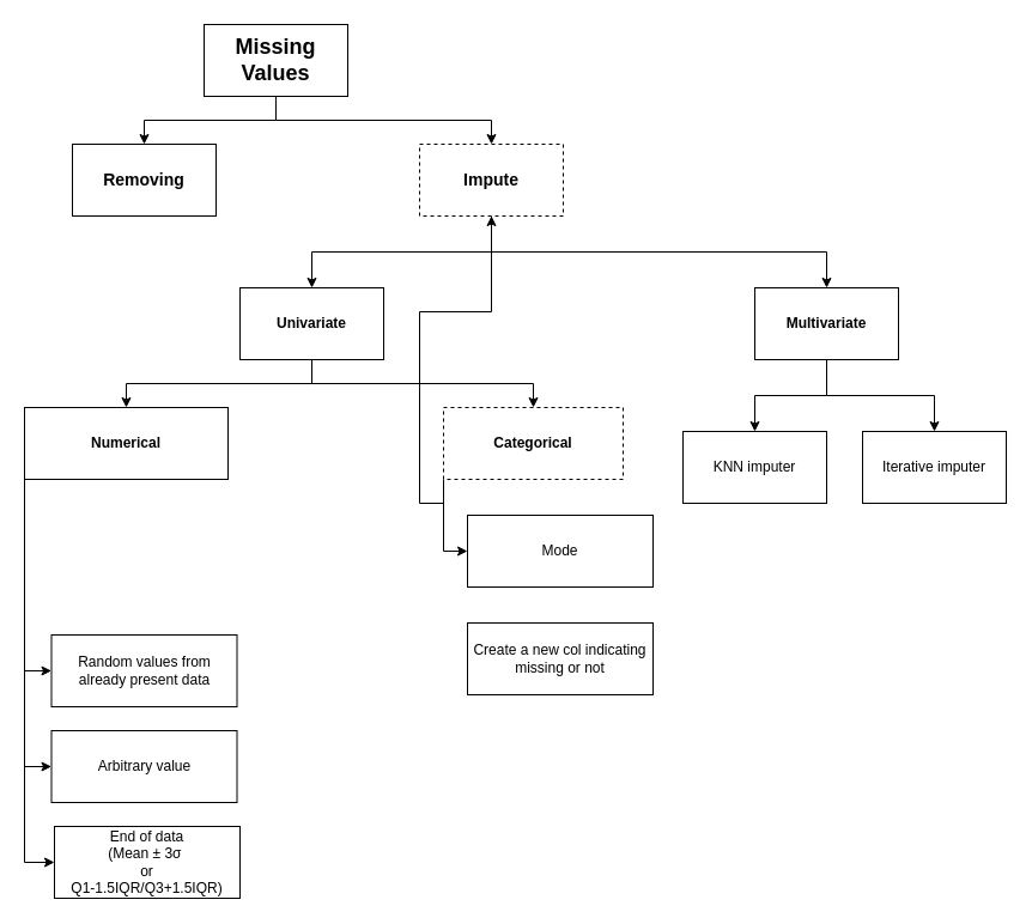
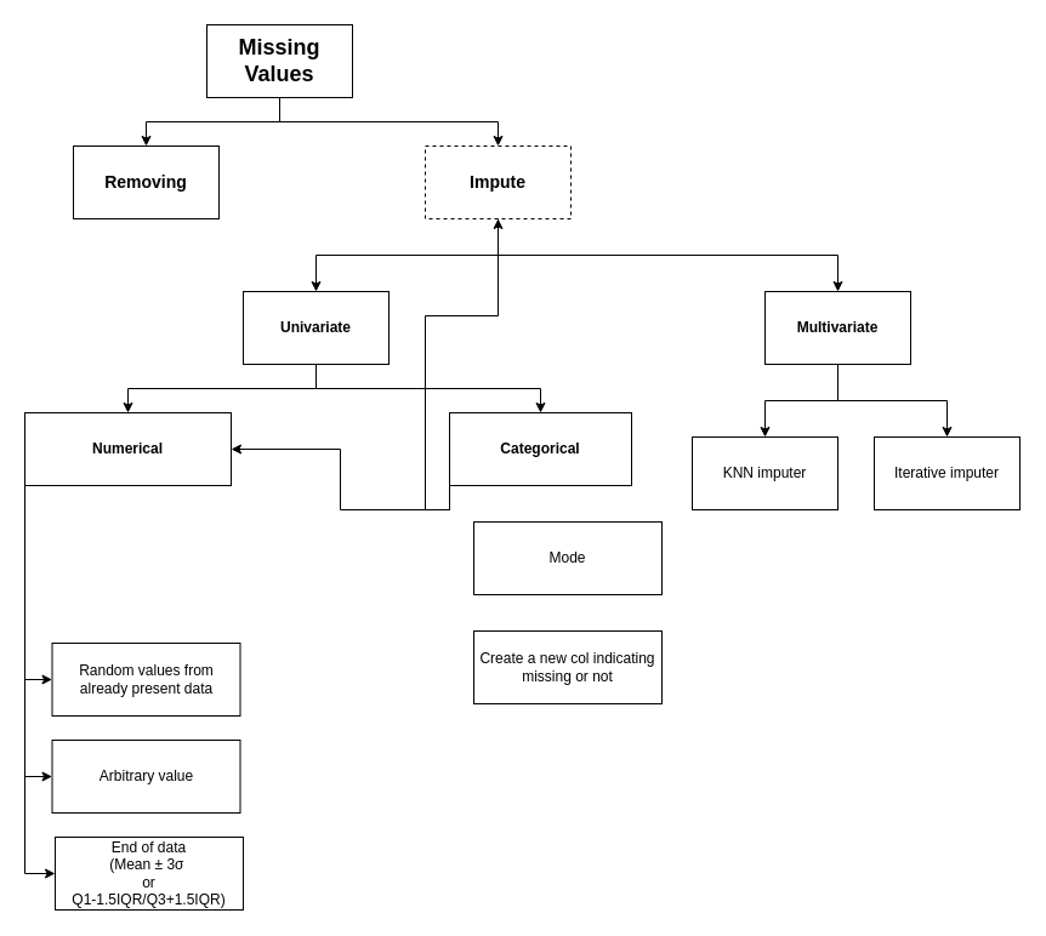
- <mxCell id="21" value="&lt;b&gt;Categorical&lt;/b&gt;" style="rounded=0;whiteSpace=wrap;html=1;dashed=1;" vertex="1" parent="1"><mxGeometry x="370" y="340" width="150" height="60" as="geometry" /></mxCell>
+ <mxCell id="21" value="&lt;b&gt;Categorical&lt;/b&gt;" style="rounded=0;whiteSpace=wrap;html=1;" vertex="1" parent="1"><mxGeometry x="370" y="340" width="150" height="60" as="geometry" /></mxCell>
- <mxCell id="19" style="edgeStyle=orthogonalEdgeStyle;rounded=0;orthogonalLoop=1;jettySize=auto;html=1;exitX=0;exitY=1;exitDx=0;exitDy=0;entryX=0;entryY=0.5;entryDx=0;entryDy=0;" edge="1" parent="1" source="21" target="25"><mxGeometry relative="1" as="geometry" /></mxCell>
+ <mxCell id="19" style="edgeStyle=orthogonalEdgeStyle;rounded=0;orthogonalLoop=1;jettySize=auto;html=1;exitX=0;exitY=1;exitDx=0;exitDy=0;" edge="1" parent="1" source="21" target="18"><mxGeometry relative="1" as="geometry" /></mxCell>
